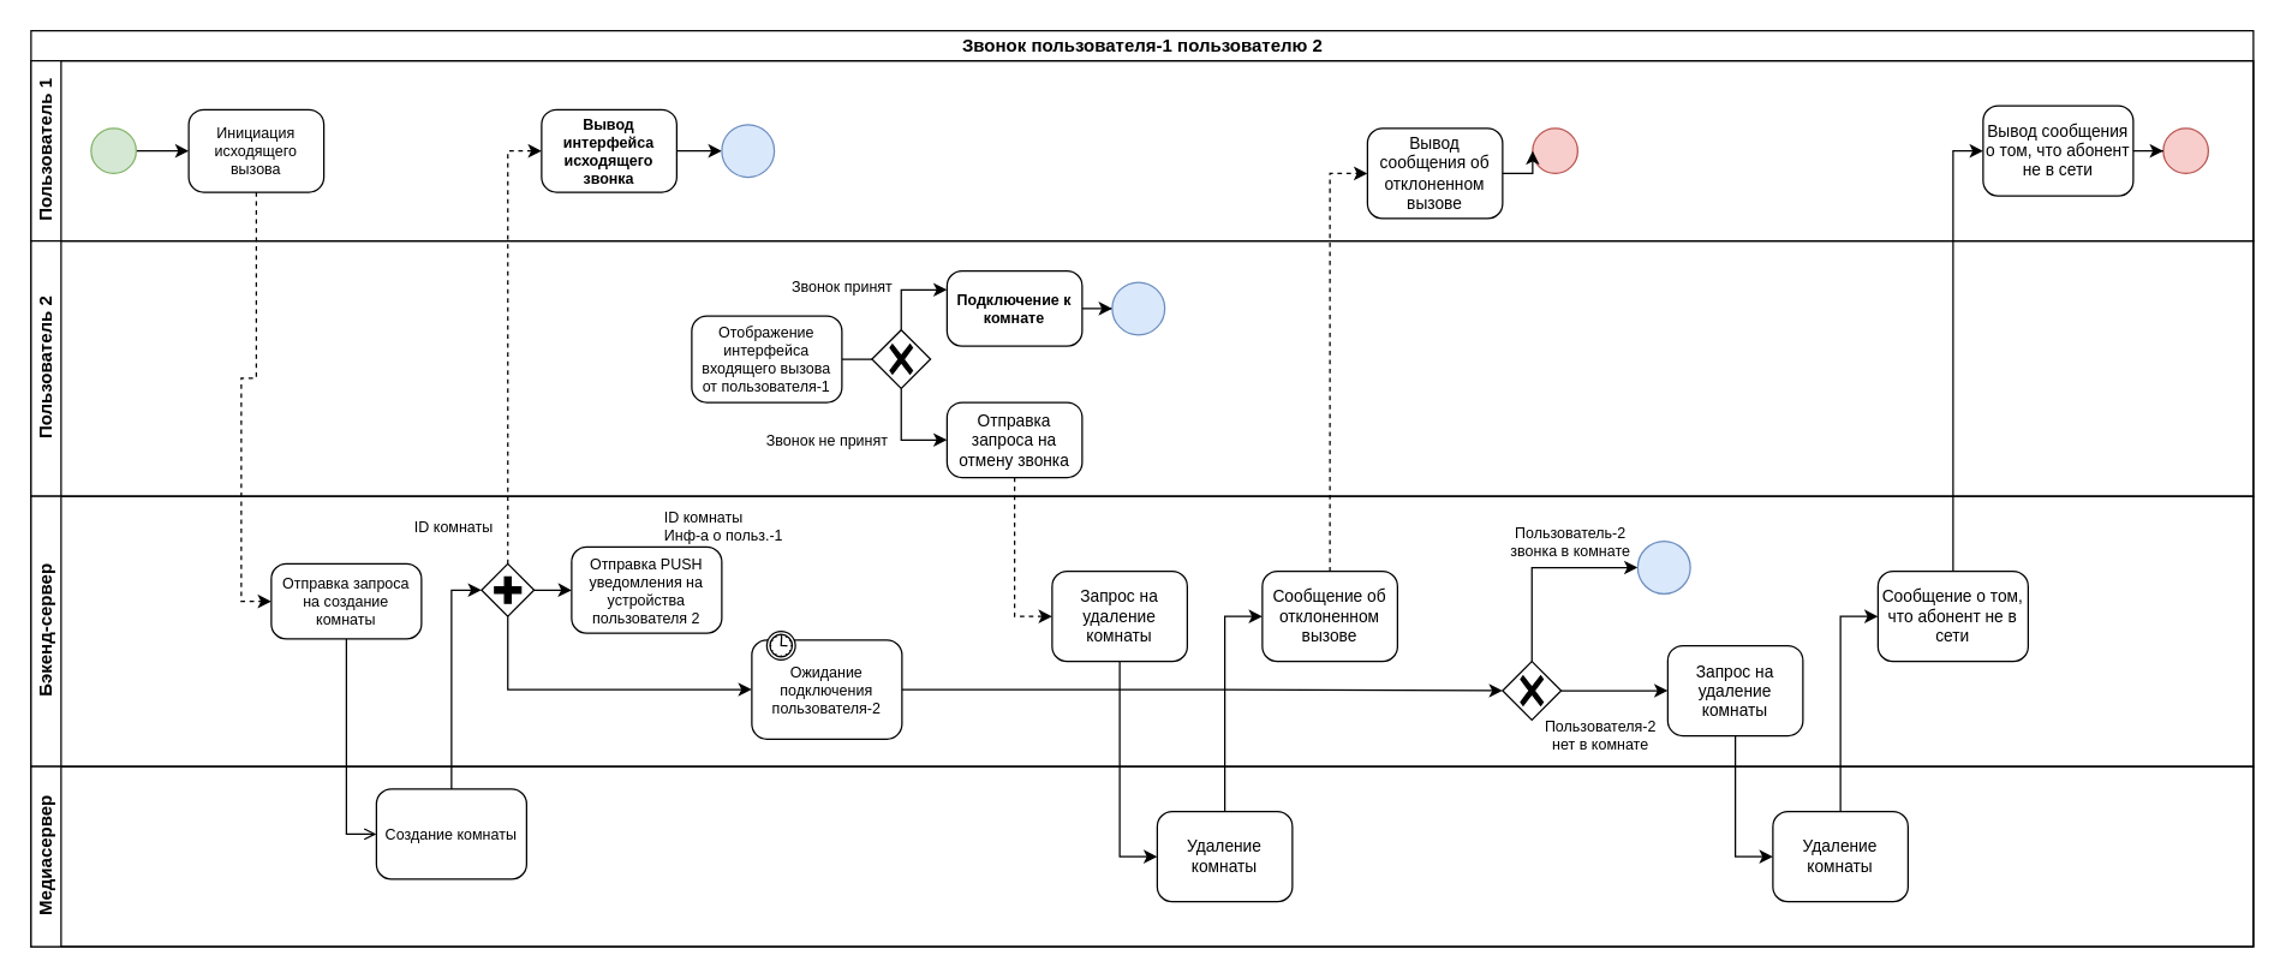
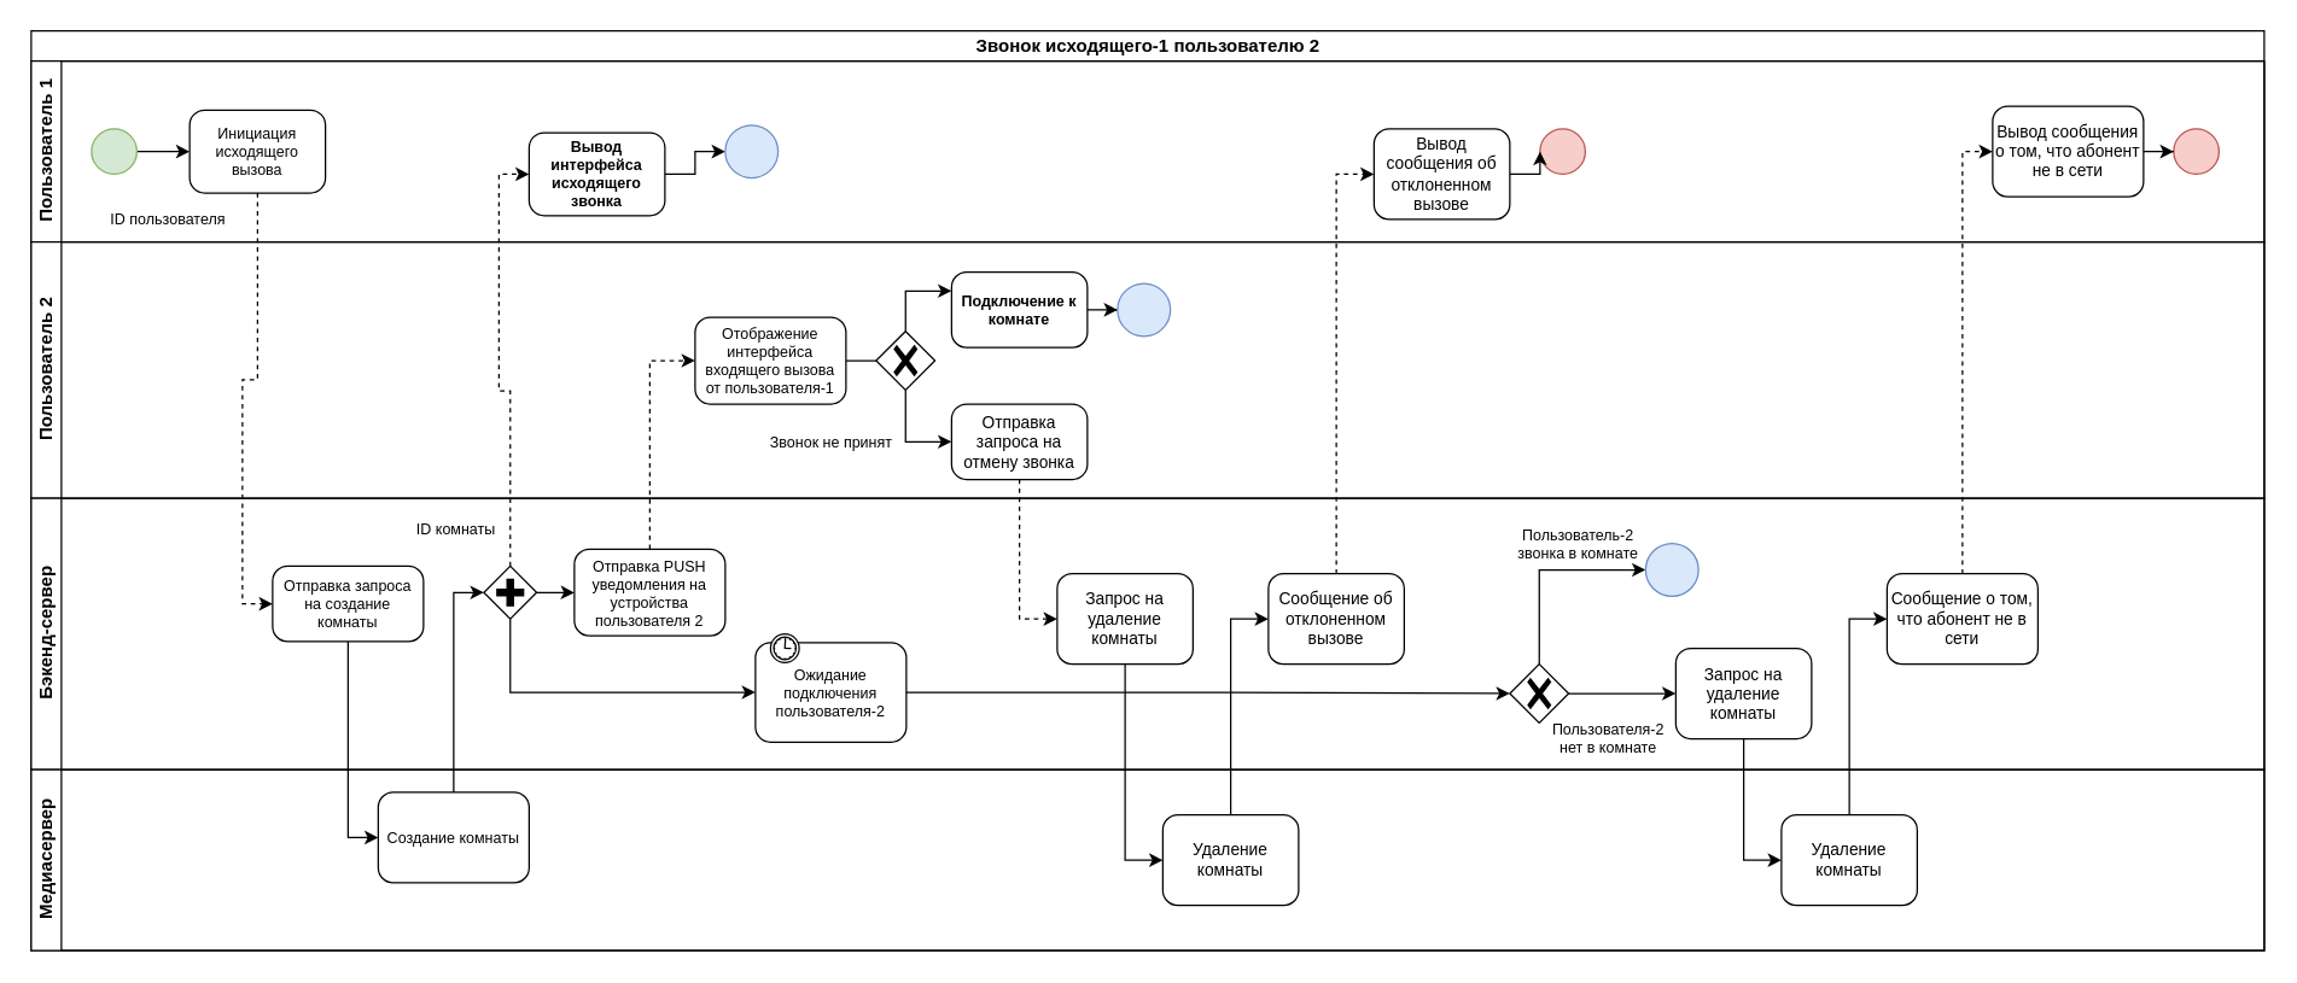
- <mxCell id="2" value="Звонок пользователя-1 пользователю 2" style="swimlane;html=1;childLayout=stackLayout;resizeParent=1;resizeParentMax=0;horizontal=1;startSize=20;horizontalStack=0;" parent="1" vertex="1"><mxGeometry x="20" y="20" width="1480" height="610" as="geometry" /></mxCell>
+ <mxCell id="2" value="Звонок исходящего-1 пользователю 2" style="swimlane;html=1;childLayout=stackLayout;resizeParent=1;resizeParentMax=0;horizontal=1;startSize=20;horizontalStack=0;" parent="1" vertex="1"><mxGeometry x="20" y="20" width="1480" height="610" as="geometry" /></mxCell>
- <mxCell id="8" value="Вывод интерфейса исходящего звонка" style="points=[[0.25,0,0],[0.5,0,0],[0.75,0,0],[1,0.25,0],[1,0.5,0],[1,0.75,0],[0.75,1,0],[0.5,1,0],[0.25,1,0],[0,0.75,0],[0,0.5,0],[0,0.25,0]];shape=mxgraph.bpmn.task;rectStyle=rounded;size=10;taskMarker=abstract;whiteSpace=wrap;fontSize=10;fontStyle=1" parent="3" vertex="1"><mxGeometry x="340" y="32.5" width="90" height="55" as="geometry" /></mxCell>
+ <mxCell id="8" value="Вывод интерфейса исходящего звонка" style="points=[[0.25,0,0],[0.5,0,0],[0.75,0,0],[1,0.25,0],[1,0.5,0],[1,0.75,0],[0.75,1,0],[0.5,1,0],[0.25,1,0],[0,0.75,0],[0,0.5,0],[0,0.25,0]];shape=mxgraph.bpmn.task;rectStyle=rounded;size=10;taskMarker=abstract;whiteSpace=wrap;fontSize=10;fontStyle=1" parent="3" vertex="1"><mxGeometry x="330" y="47.5" width="90" height="55" as="geometry" /></mxCell>
+ <mxCell id="10" value="ID пользователя" style="text;html=1;strokeColor=none;fillColor=none;align=right;verticalAlign=middle;whiteSpace=wrap;rounded=0;fontSize=10;" parent="3" vertex="1"><mxGeometry x="51" y="95" width="80" height="20" as="geometry" /></mxCell>
- <mxCell id="27" value="Звонок принят" style="text;html=1;align=center;verticalAlign=middle;resizable=0;points=[];autosize=1;strokeColor=none;fontSize=10;" parent="17" vertex="1"><mxGeometry x="500" y="20" width="80" height="20" as="geometry" /></mxCell>
- <mxCell id="66" style="edgeStyle=orthogonalEdgeStyle;rounded=0;orthogonalLoop=1;jettySize=auto;html=1;exitX=0.5;exitY=0;exitDx=0;exitDy=0;exitPerimeter=0;entryX=0;entryY=0.5;entryDx=0;entryDy=0;entryPerimeter=0;fontSize=10;" parent="2" source="50" target="14" edge="1"><mxGeometry relative="1" as="geometry" /></mxCell>
+ <mxCell id="66" style="edgeStyle=orthogonalEdgeStyle;rounded=0;orthogonalLoop=1;jettySize=auto;html=1;exitX=0.5;exitY=0;exitDx=0;exitDy=0;exitPerimeter=0;entryX=0;entryY=0.5;entryDx=0;entryDy=0;entryPerimeter=0;fontSize=10;dashed=1;" parent="2" source="50" target="14" edge="1"><mxGeometry relative="1" as="geometry" /></mxCell>
+ <mxCell id="58" style="edgeStyle=orthogonalEdgeStyle;rounded=0;orthogonalLoop=1;jettySize=auto;html=1;exitX=0.5;exitY=0;exitDx=0;exitDy=0;exitPerimeter=0;entryX=0;entryY=0.5;entryDx=0;entryDy=0;entryPerimeter=0;fontSize=10;dashed=1;" parent="2" source="31" target="19" edge="1"><mxGeometry relative="1" as="geometry" /></mxCell>
- <mxCell id="35" value="ID комнаты&lt;br&gt;Инф-а о польз.-1" style="text;html=1;strokeColor=none;fillColor=none;align=left;verticalAlign=middle;whiteSpace=wrap;rounded=0;fontSize=10;" parent="29" vertex="1"><mxGeometry x="420" y="10" width="110" height="20" as="geometry" /></mxCell>
- <mxCell id="56" style="edgeStyle=orthogonalEdgeStyle;rounded=0;orthogonalLoop=1;jettySize=auto;html=1;entryX=0;entryY=0.5;entryDx=0;entryDy=0;entryPerimeter=0;fontSize=10;endArrow=open;" parent="2" source="30" target="52" edge="1"><mxGeometry relative="1" as="geometry" /></mxCell>
+ <mxCell id="56" style="edgeStyle=orthogonalEdgeStyle;rounded=0;orthogonalLoop=1;jettySize=auto;html=1;entryX=0;entryY=0.5;entryDx=0;entryDy=0;entryPerimeter=0;fontSize=10;" parent="2" source="30" target="52" edge="1"><mxGeometry relative="1" as="geometry" /></mxCell>
